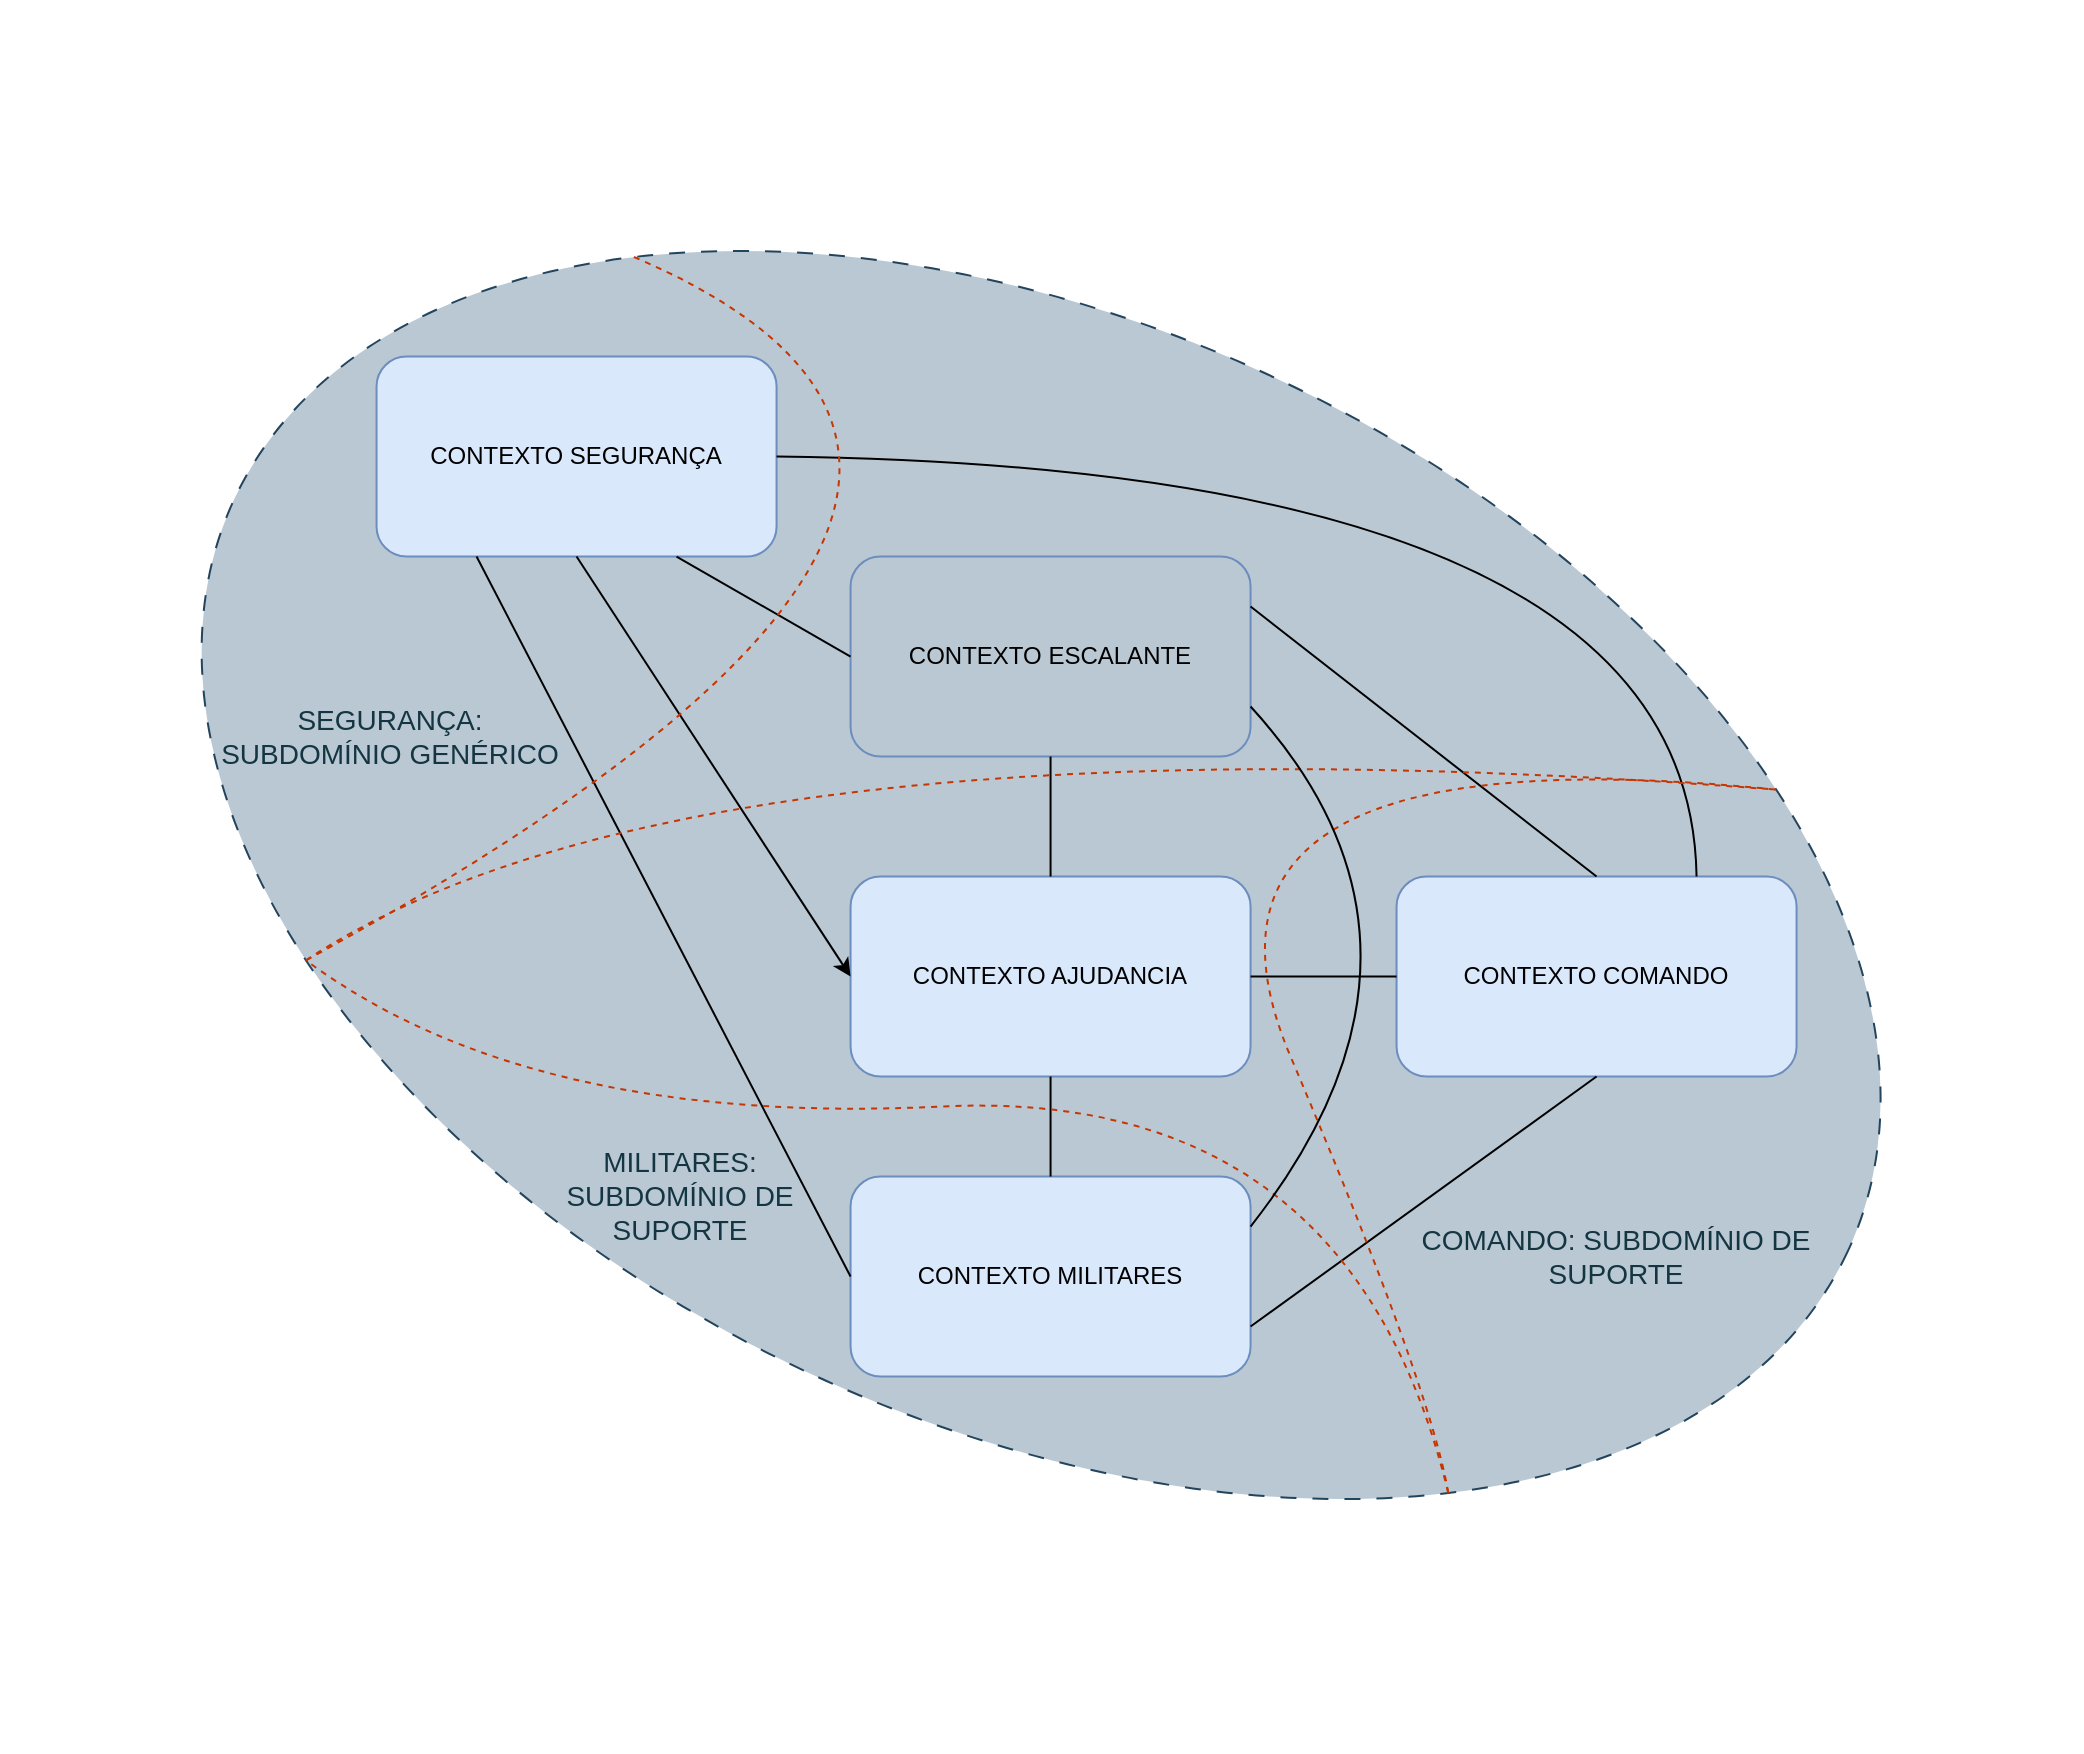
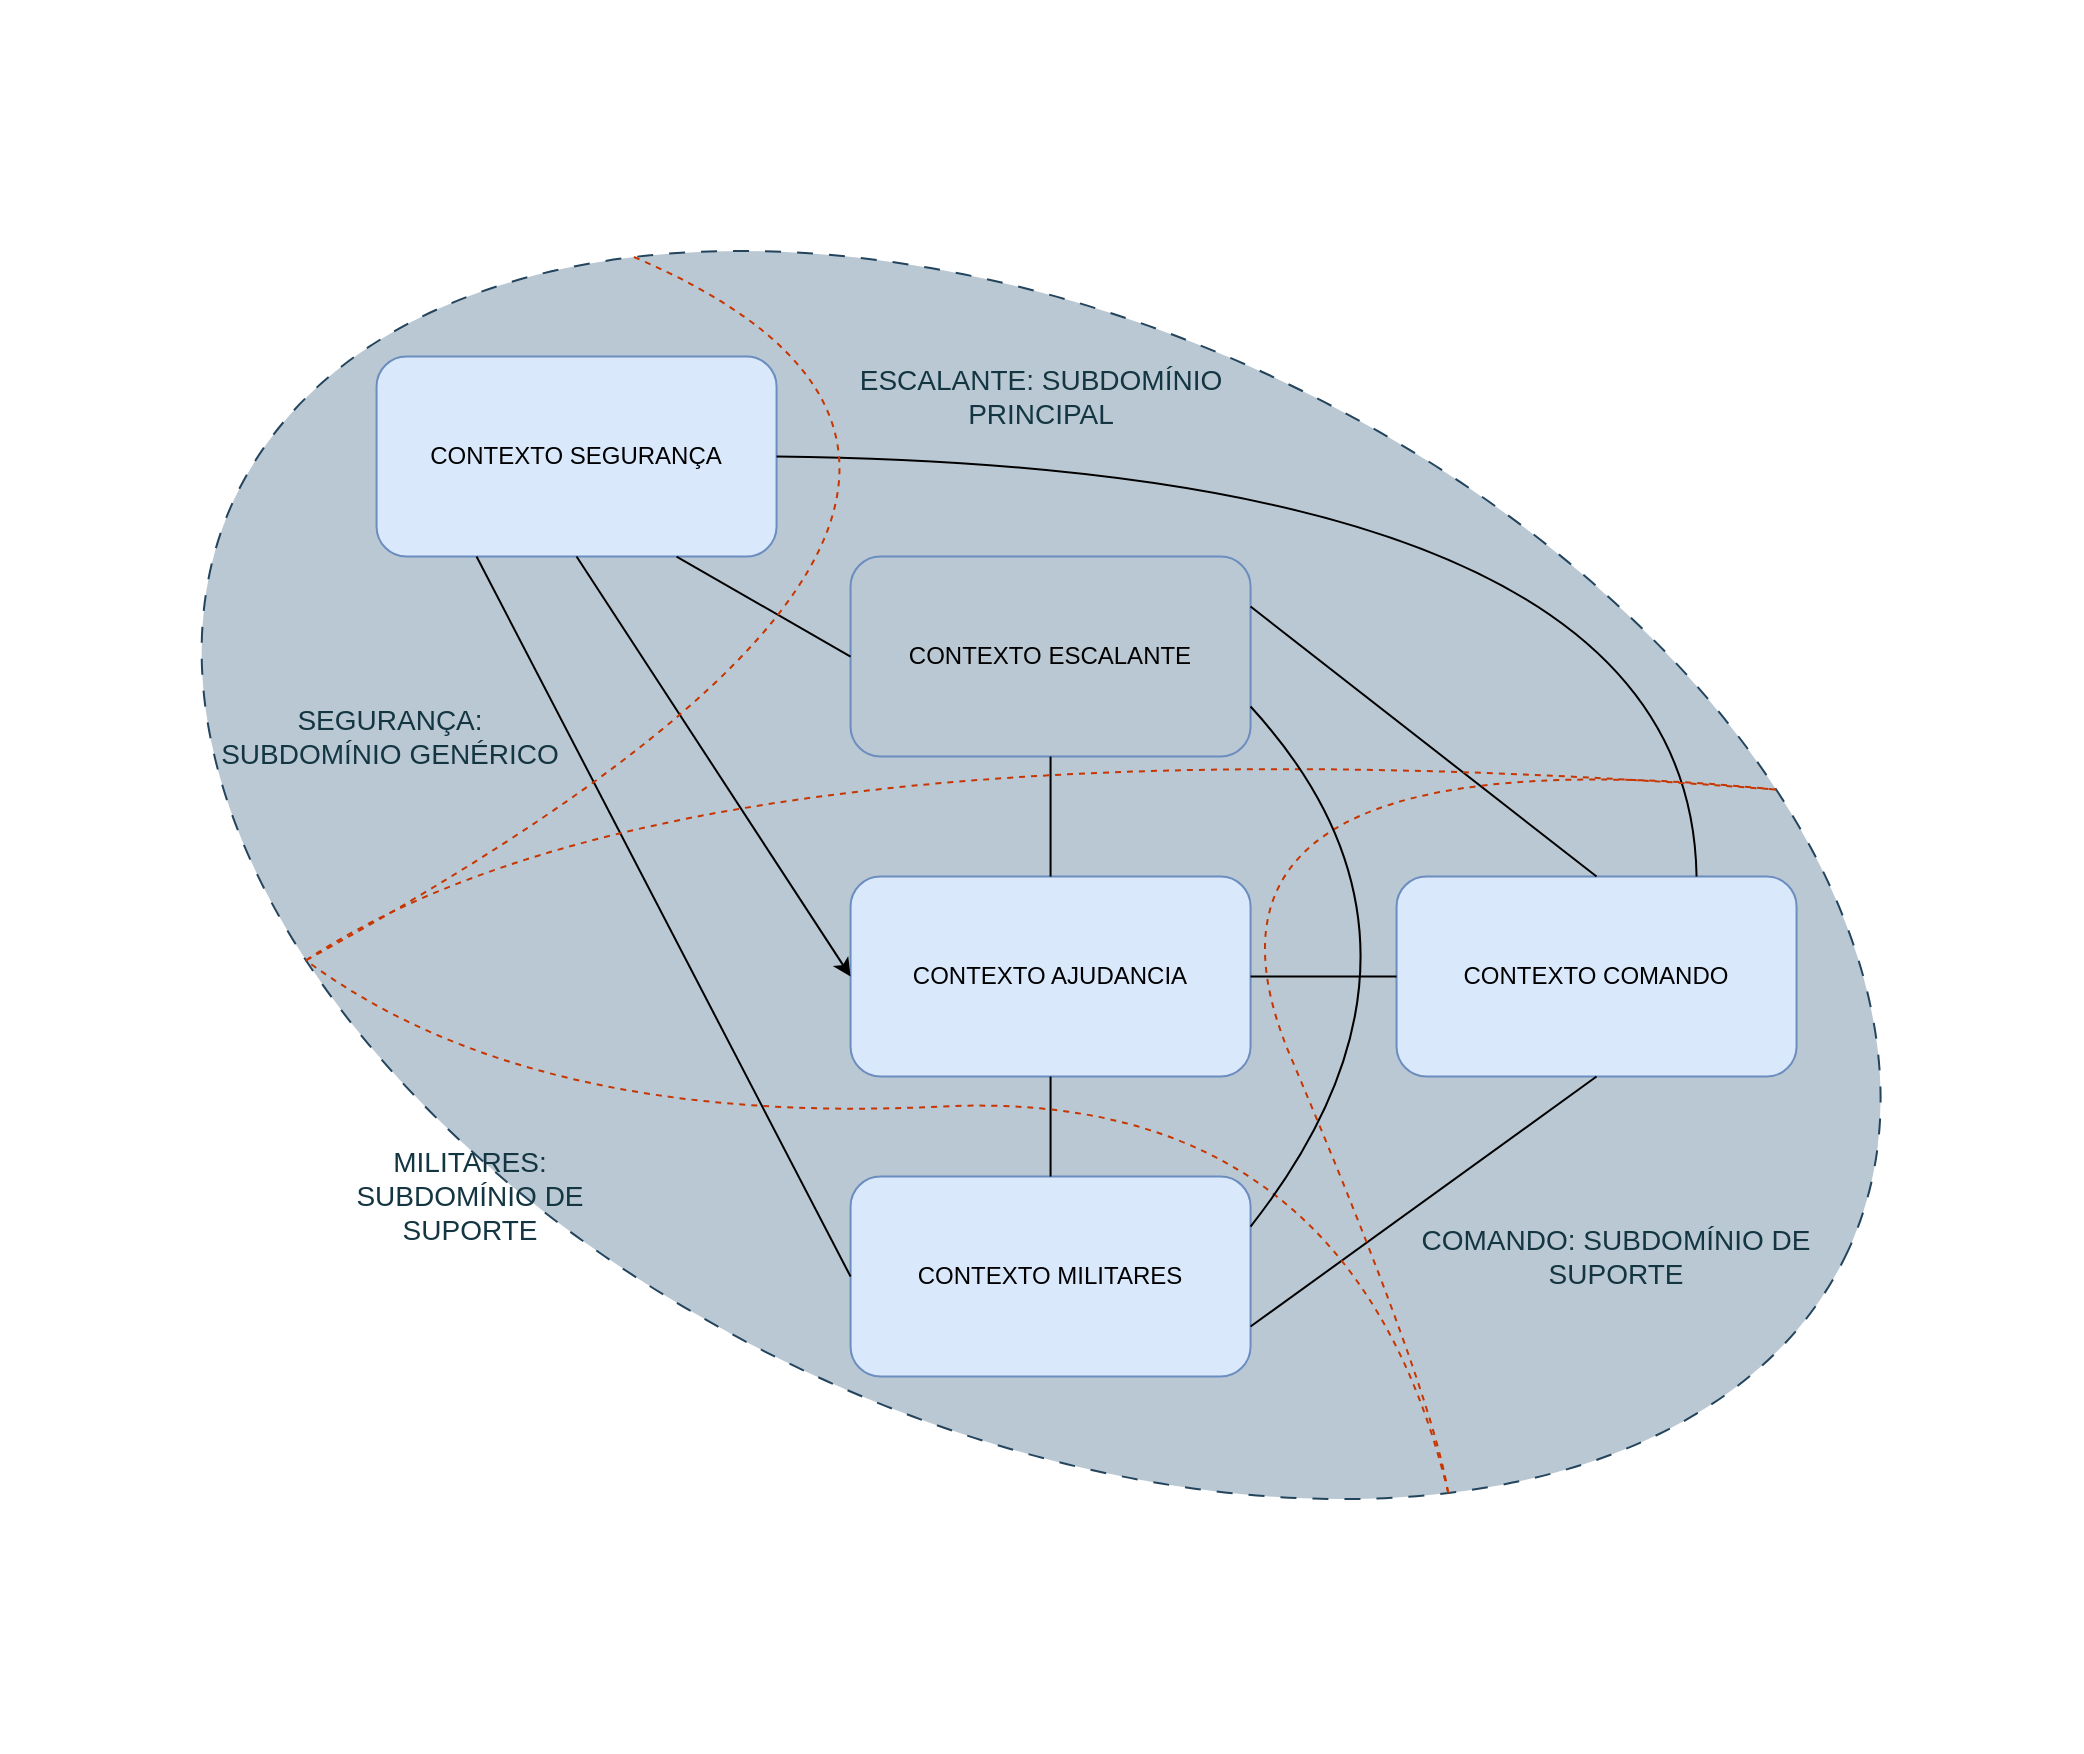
+ <mxCell id="7" value="&lt;font style=&quot;font-size: 14px;&quot;&gt;ESCALANTE: SUBDOMÍNIO PRINCIPAL&lt;/font&gt;" style="text;html=1;align=center;verticalAlign=middle;whiteSpace=wrap;rounded=0;labelBackgroundColor=none;fontColor=#143642;" parent="1" vertex="1"><mxGeometry x="371.56" y="40.77" width="187" height="30" as="geometry" /></mxCell>
- <mxCell id="9" value="&lt;font style=&quot;font-size: 14px;&quot;&gt;MILITARES: SUBDOMÍNIO DE SUPORTE&lt;/font&gt;" style="text;html=1;align=center;verticalAlign=middle;whiteSpace=wrap;rounded=0;labelBackgroundColor=none;fontColor=#143642;" parent="1" vertex="1"><mxGeometry x="199.78" y="440.77" width="170" height="30" as="geometry" /></mxCell>
+ <mxCell id="9" value="&lt;font style=&quot;font-size: 14px;&quot;&gt;MILITARES: SUBDOMÍNIO DE SUPORTE&lt;/font&gt;" style="text;html=1;align=center;verticalAlign=middle;whiteSpace=wrap;rounded=0;labelBackgroundColor=none;fontColor=#143642;" parent="1" vertex="1"><mxGeometry x="94.78" y="440.77" width="170" height="30" as="geometry" /></mxCell>
